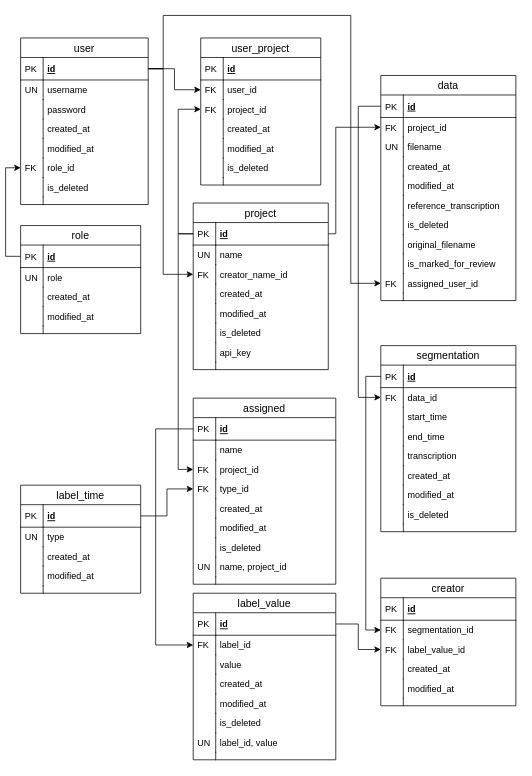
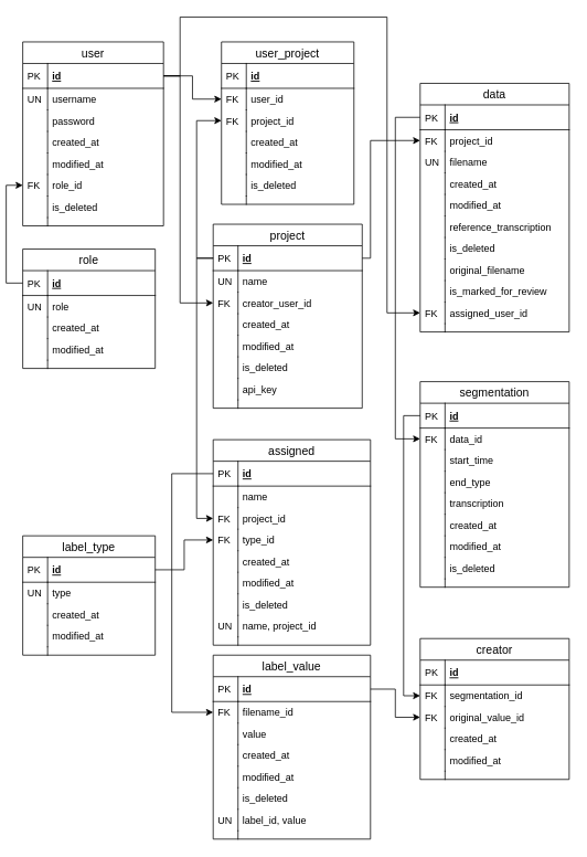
- <mxCell id="24" value="creator_name_id" style="shape=partialRectangle;top=0;left=0;right=0;bottom=0;align=left;verticalAlign=top;fillColor=none;spacingLeft=34;spacingRight=4;overflow=hidden;rotatable=0;points=[[0,0.5],[1,0.5]];portConstraint=eastwest;dropTarget=0;fontSize=12;" parent="19" vertex="1"><mxGeometry y="82" width="180" height="26" as="geometry" /></mxCell>
+ <mxCell id="24" value="creator_user_id" style="shape=partialRectangle;top=0;left=0;right=0;bottom=0;align=left;verticalAlign=top;fillColor=none;spacingLeft=34;spacingRight=4;overflow=hidden;rotatable=0;points=[[0,0.5],[1,0.5]];portConstraint=eastwest;dropTarget=0;fontSize=12;" parent="19" vertex="1"><mxGeometry y="82" width="180" height="26" as="geometry" /></mxCell>
- <mxCell id="130" value="end_time" style="shape=partialRectangle;top=0;left=0;right=0;bottom=0;align=left;verticalAlign=top;fillColor=none;spacingLeft=34;spacingRight=4;overflow=hidden;rotatable=0;points=[[0,0.5],[1,0.5]];portConstraint=eastwest;dropTarget=0;fontSize=12;" parent="123" vertex="1"><mxGeometry y="108" width="180" height="26" as="geometry" /></mxCell>
+ <mxCell id="130" value="end_type" style="shape=partialRectangle;top=0;left=0;right=0;bottom=0;align=left;verticalAlign=top;fillColor=none;spacingLeft=34;spacingRight=4;overflow=hidden;rotatable=0;points=[[0,0.5],[1,0.5]];portConstraint=eastwest;dropTarget=0;fontSize=12;" parent="123" vertex="1"><mxGeometry y="108" width="180" height="26" as="geometry" /></mxCell>
- <mxCell id="164" value="label_time" style="swimlane;fontStyle=0;childLayout=stackLayout;horizontal=1;startSize=26;horizontalStack=0;resizeParent=1;resizeParentMax=0;resizeLast=0;collapsible=1;marginBottom=0;align=center;fontSize=14;" parent="1" vertex="1"><mxGeometry x="20" y="646" width="160" height="144" as="geometry" /></mxCell>
+ <mxCell id="164" value="label_type" style="swimlane;fontStyle=0;childLayout=stackLayout;horizontal=1;startSize=26;horizontalStack=0;resizeParent=1;resizeParentMax=0;resizeLast=0;collapsible=1;marginBottom=0;align=center;fontSize=14;" parent="1" vertex="1"><mxGeometry x="20" y="646" width="160" height="144" as="geometry" /></mxCell>
- <mxCell id="146" value="label_id" style="shape=partialRectangle;top=0;left=0;right=0;bottom=0;align=left;verticalAlign=top;fillColor=none;spacingLeft=34;spacingRight=4;overflow=hidden;rotatable=0;points=[[0,0.5],[1,0.5]];portConstraint=eastwest;dropTarget=0;fontSize=12;" parent="143" vertex="1"><mxGeometry y="56" width="190" height="26" as="geometry" /></mxCell>
+ <mxCell id="146" value="filename_id" style="shape=partialRectangle;top=0;left=0;right=0;bottom=0;align=left;verticalAlign=top;fillColor=none;spacingLeft=34;spacingRight=4;overflow=hidden;rotatable=0;points=[[0,0.5],[1,0.5]];portConstraint=eastwest;dropTarget=0;fontSize=12;" parent="143" vertex="1"><mxGeometry y="56" width="190" height="26" as="geometry" /></mxCell>
- <mxCell id="76" value="label_value_id" style="shape=partialRectangle;top=0;left=0;right=0;bottom=0;align=left;verticalAlign=top;fillColor=none;spacingLeft=34;spacingRight=4;overflow=hidden;rotatable=0;points=[[0,0.5],[1,0.5]];portConstraint=eastwest;dropTarget=0;fontSize=12;" parent="71" vertex="1"><mxGeometry y="82" width="180" height="26" as="geometry" /></mxCell>
+ <mxCell id="76" value="original_value_id" style="shape=partialRectangle;top=0;left=0;right=0;bottom=0;align=left;verticalAlign=top;fillColor=none;spacingLeft=34;spacingRight=4;overflow=hidden;rotatable=0;points=[[0,0.5],[1,0.5]];portConstraint=eastwest;dropTarget=0;fontSize=12;" parent="71" vertex="1"><mxGeometry y="82" width="180" height="26" as="geometry" /></mxCell>
